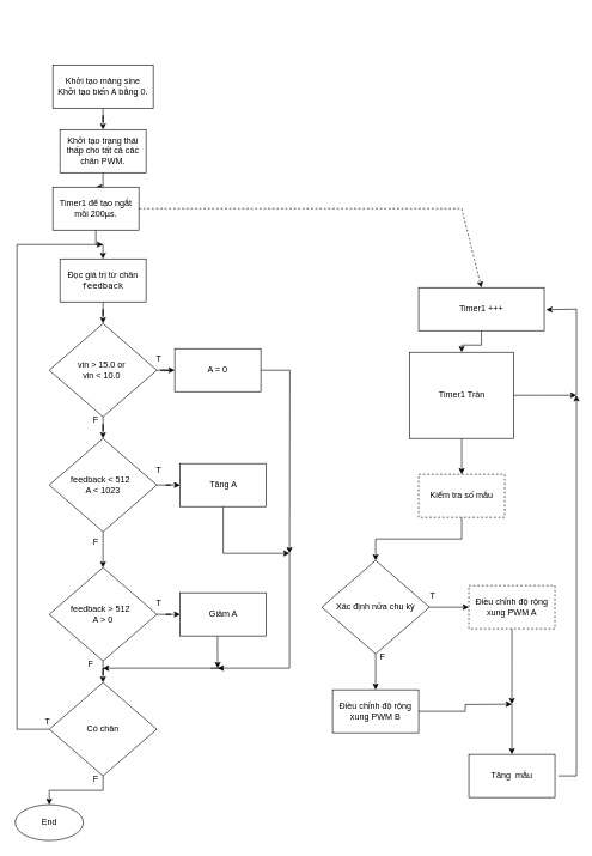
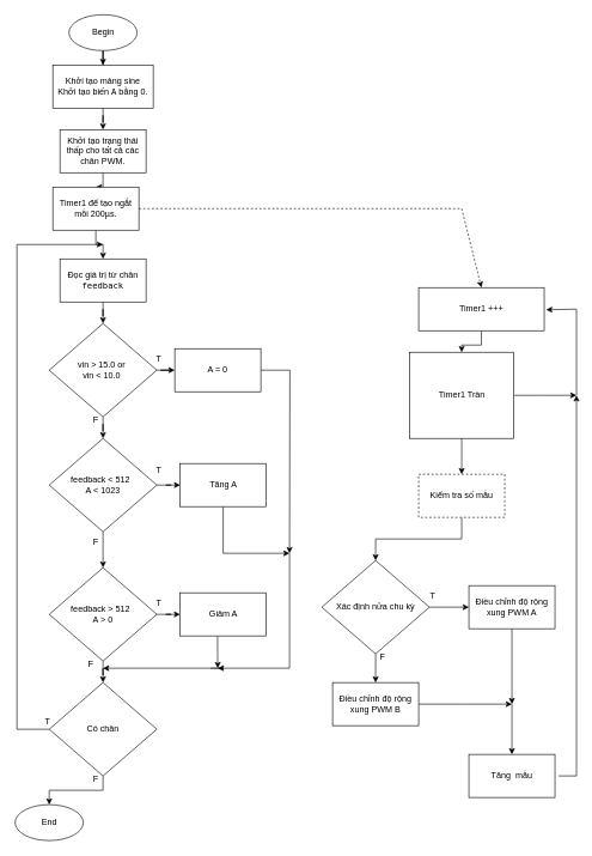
+ <mxCell id="3" value="Begin" style="ellipse;whiteSpace=wrap;html=1;" parent="1" vertex="1"><mxGeometry x="95.5" y="20" width="95" height="50" as="geometry" /></mxCell>
+ <mxCell id="2" value="" style="edgeStyle=orthogonalEdgeStyle;rounded=0;orthogonalLoop=1;jettySize=auto;html=1;" parent="1" source="3" target="6" edge="1"><mxGeometry relative="1" as="geometry" /></mxCell>
- <mxCell id="46" value="Điều chỉnh độ rộng xung PWM A" style="rounded=0;whiteSpace=wrap;html=1;dashed=1;" parent="1" vertex="1"><mxGeometry x="653" y="815" width="120" height="60" as="geometry" /></mxCell>
+ <mxCell id="46" value="Điều chỉnh độ rộng xung PWM A" style="rounded=0;whiteSpace=wrap;html=1;" parent="1" vertex="1"><mxGeometry x="653" y="815" width="120" height="60" as="geometry" /></mxCell>
- <mxCell id="44" value="Điều chỉnh độ rộng xung PWM B" style="rounded=0;whiteSpace=wrap;html=1;" parent="1" vertex="1"><mxGeometry x="463" y="960" width="120" height="60" as="geometry" /></mxCell>
+ <mxCell id="44" value="Điều chỉnh độ rộng xung PWM B" style="rounded=0;whiteSpace=wrap;html=1;" parent="1" vertex="1"><mxGeometry x="463" y="950" width="120" height="60" as="geometry" /></mxCell>
